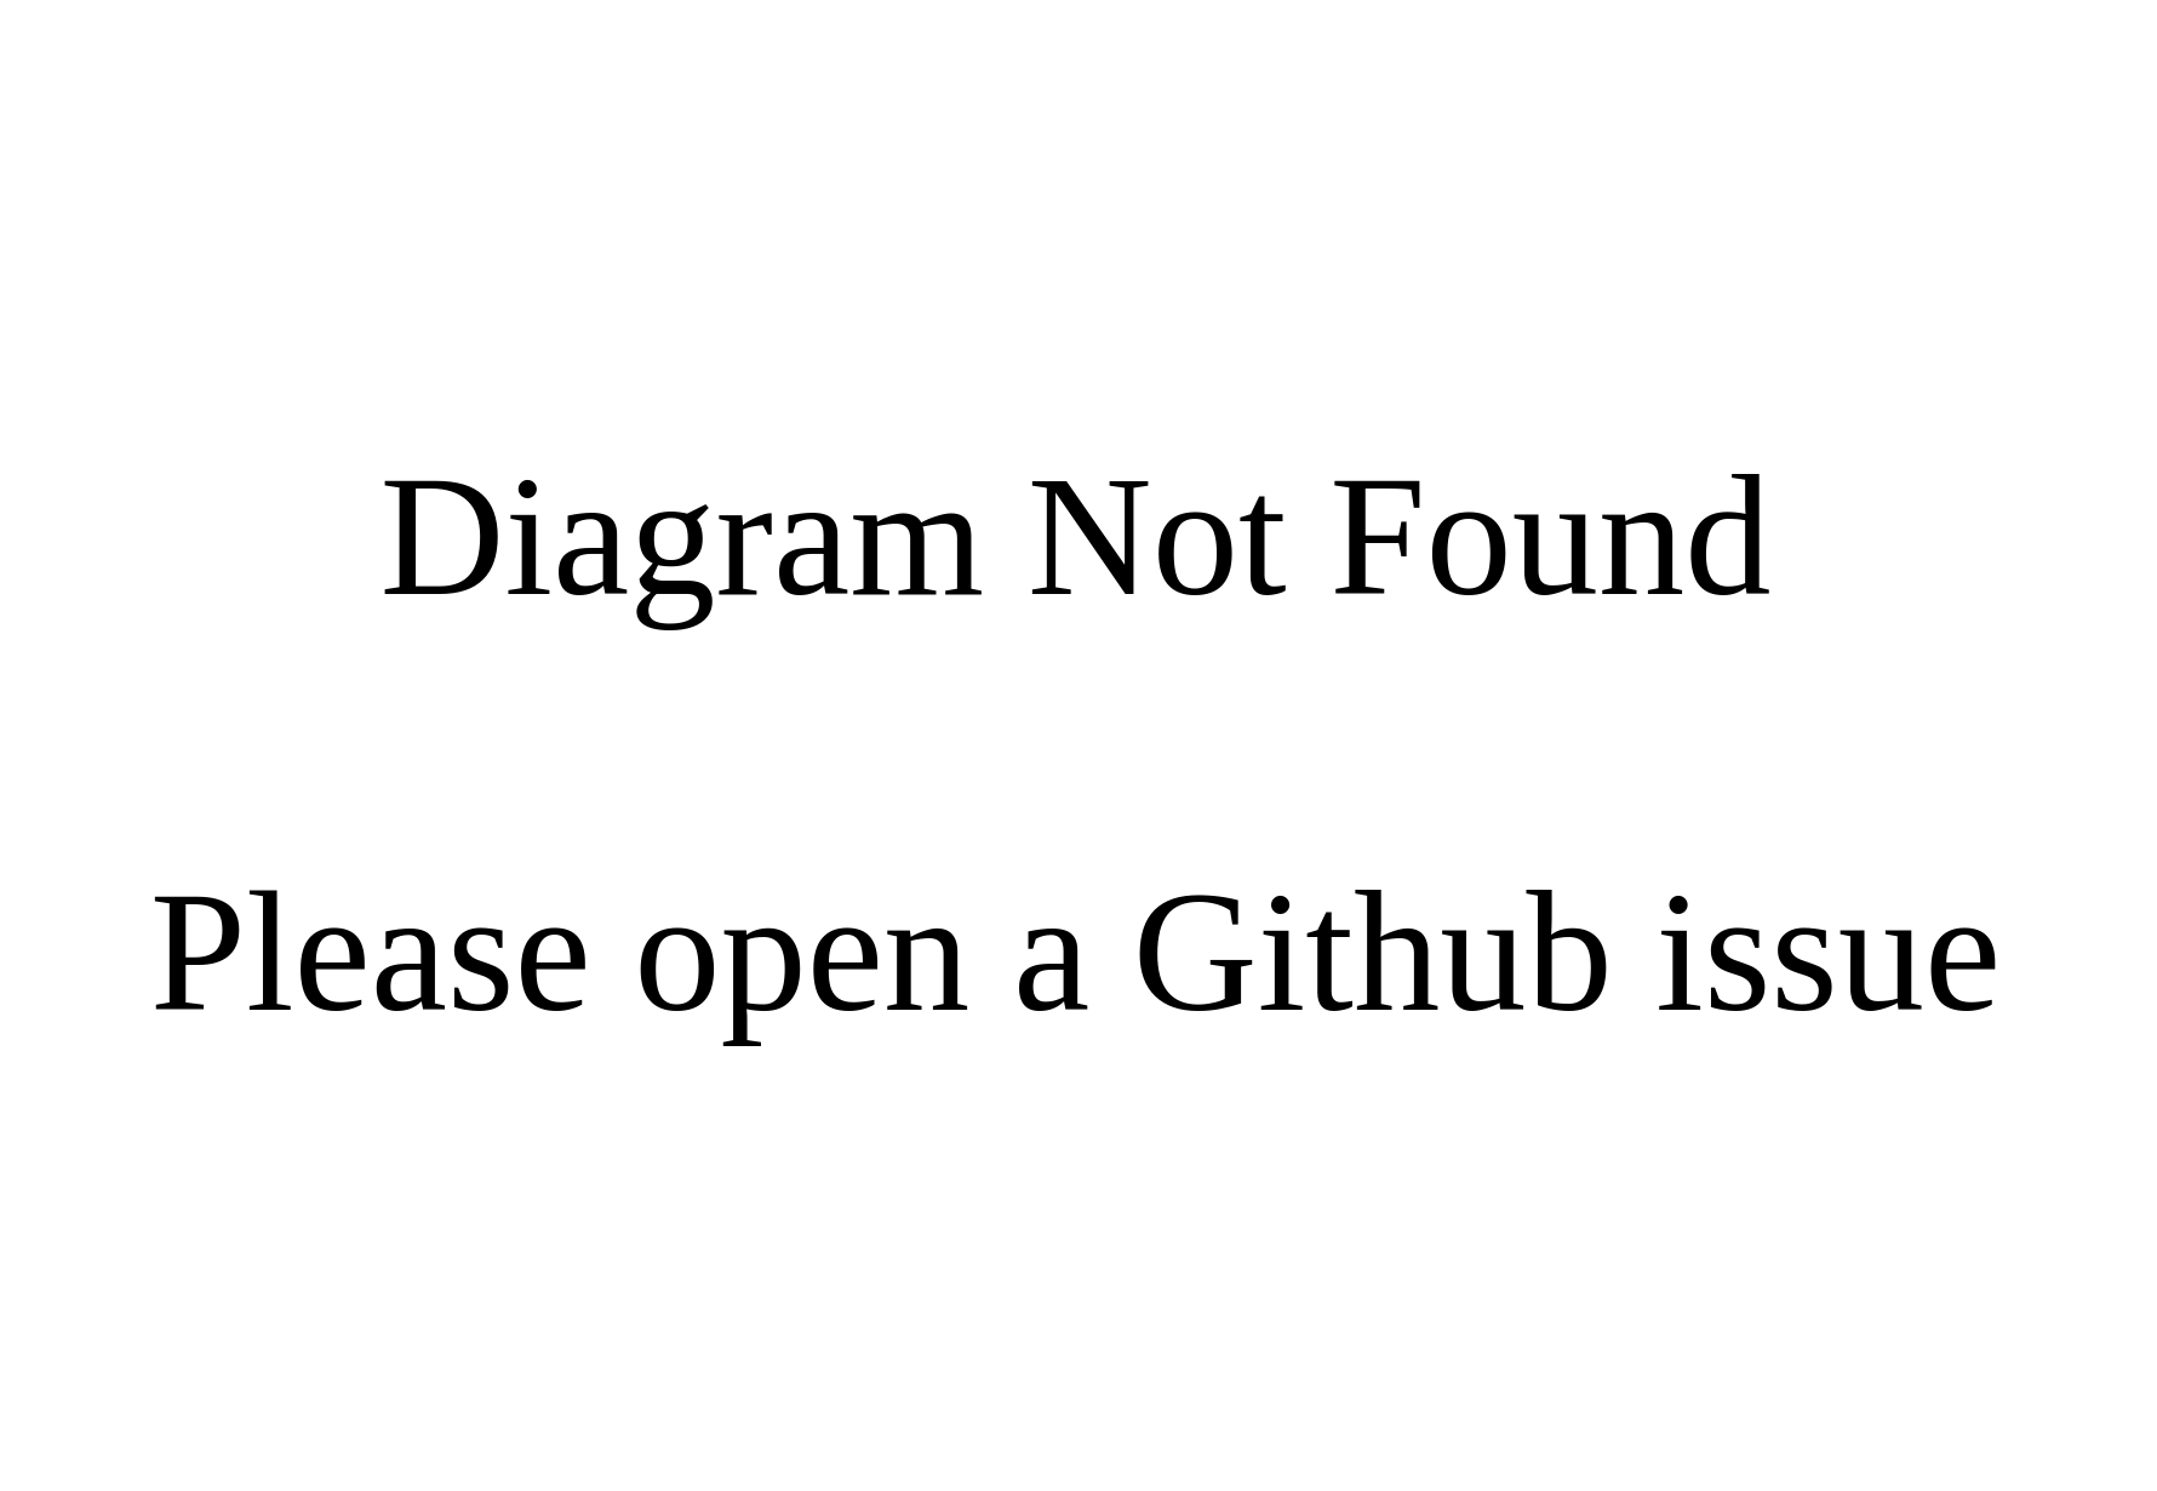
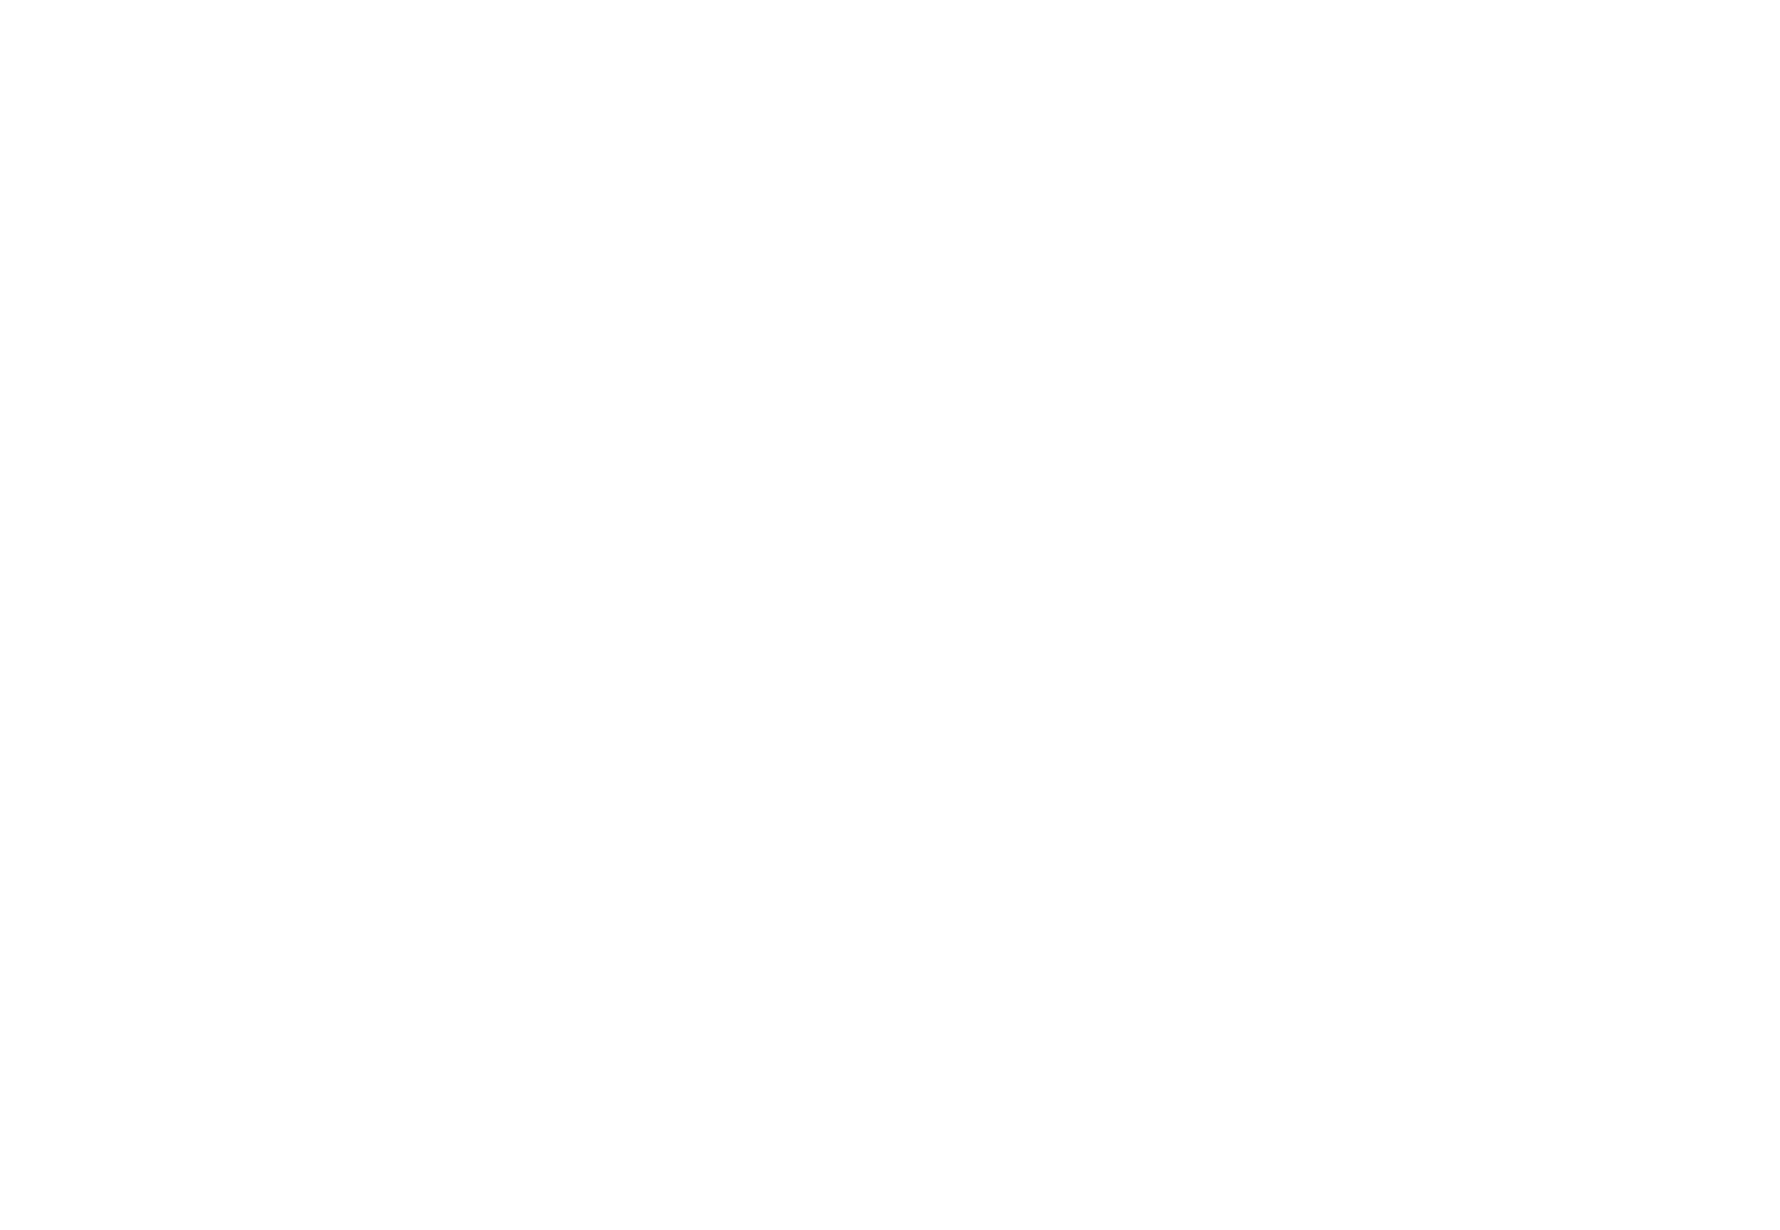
- <mxCell id="2" value="Diagram Not Found&lt;br style=&quot;font-size: 57px;&quot;&gt;&lt;br style=&quot;font-size: 57px;&quot;&gt;Please open a Github issue" style="text;html=1;strokeColor=none;fillColor=none;align=center;verticalAlign=middle;whiteSpace=wrap;rounded=0;fontSize=57;fontFamily=montserrat;FType=g;" parent="1" vertex="1"><mxGeometry x="20" y="20" width="670" height="450" as="geometry" /></mxCell>
